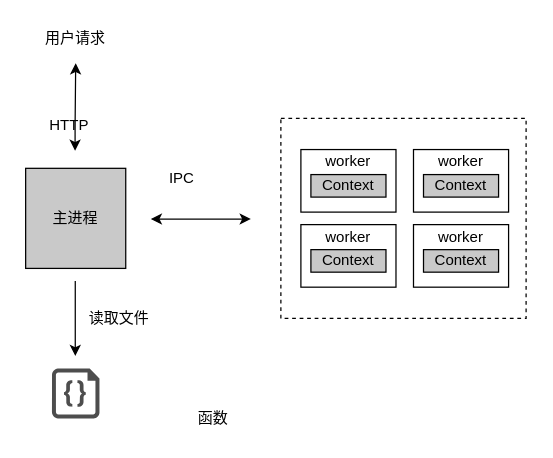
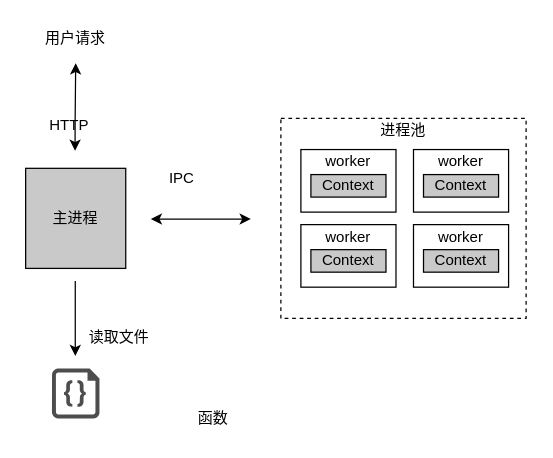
+ <mxCell id="25" value="进程池" style="text;html=1;strokeColor=none;fillColor=none;align=center;verticalAlign=middle;whiteSpace=wrap;rounded=0;dashed=1;" parent="1" vertex="1"><mxGeometry x="302" y="94" width="40" height="20" as="geometry" /></mxCell>
- <mxCell id="9" value="读取文件" style="text;html=1;strokeColor=none;fillColor=none;align=center;verticalAlign=middle;whiteSpace=wrap;rounded=0;" parent="1" vertex="1"><mxGeometry x="60" y="244" width="70" height="20" as="geometry" /></mxCell>
+ <mxCell id="9" value="读取文件" style="text;html=1;strokeColor=none;fillColor=none;align=center;verticalAlign=middle;whiteSpace=wrap;rounded=0;" parent="1" vertex="1"><mxGeometry x="60" y="259" width="70" height="20" as="geometry" /></mxCell>
